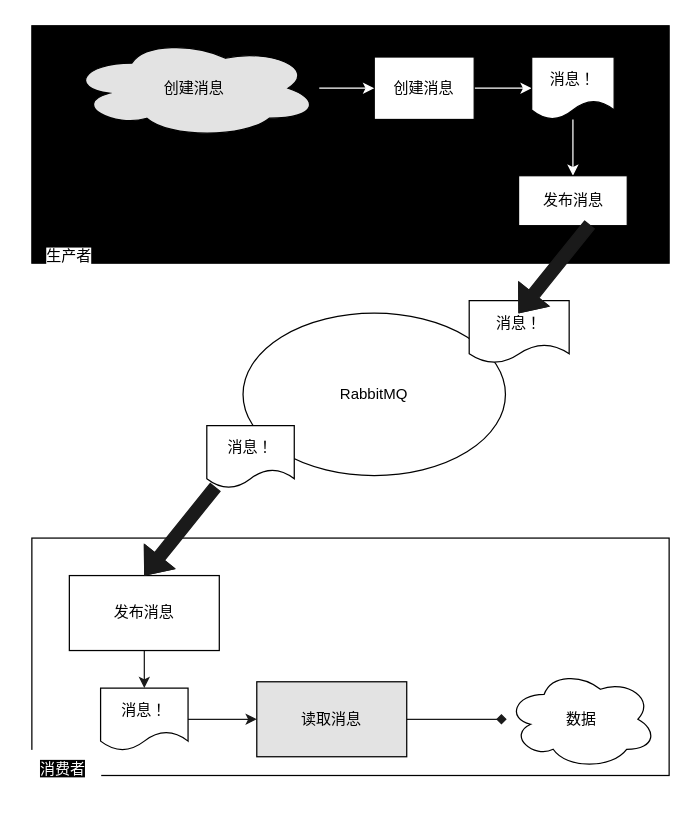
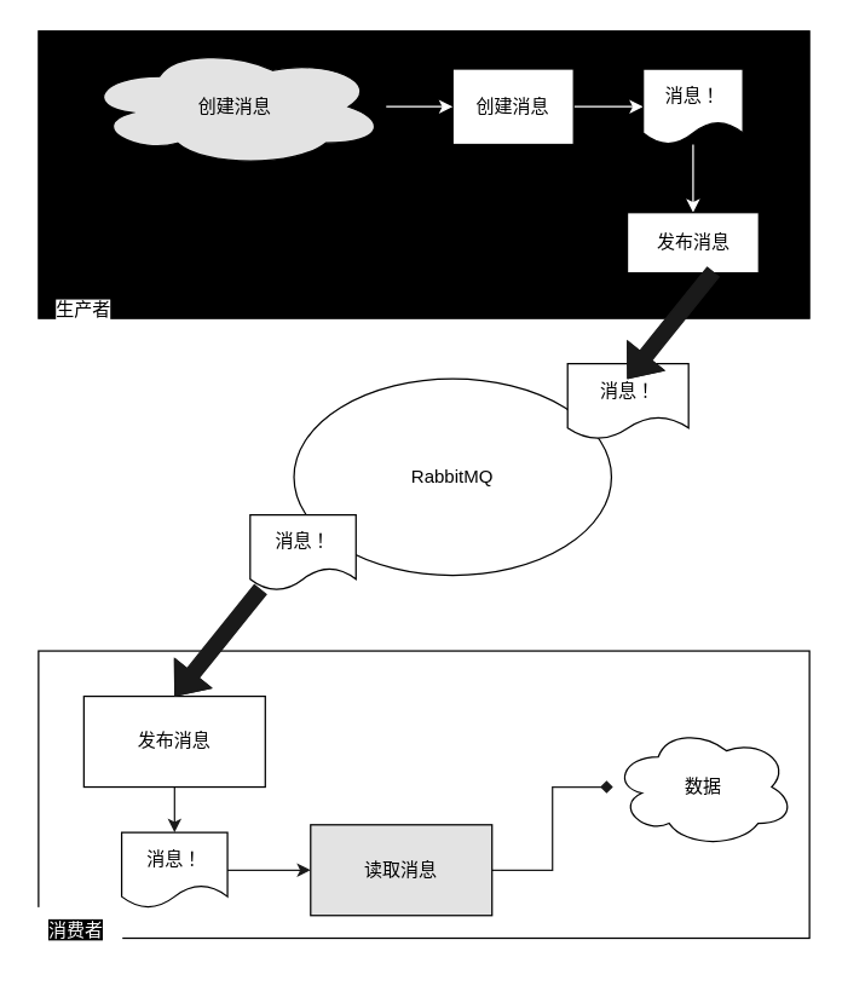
- <mxCell id="24" value="数据" style="ellipse;shape=cloud;whiteSpace=wrap;html=1;rounded=0;fillColor=#FFFFFF;" vertex="1" parent="1"><mxGeometry x="405" y="535" width="120" height="80" as="geometry" /></mxCell>
+ <mxCell id="24" value="数据" style="ellipse;shape=cloud;whiteSpace=wrap;html=1;rounded=0;fillColor=#FFFFFF;" vertex="1" parent="1"><mxGeometry x="405" y="480" width="120" height="80" as="geometry" /></mxCell>
